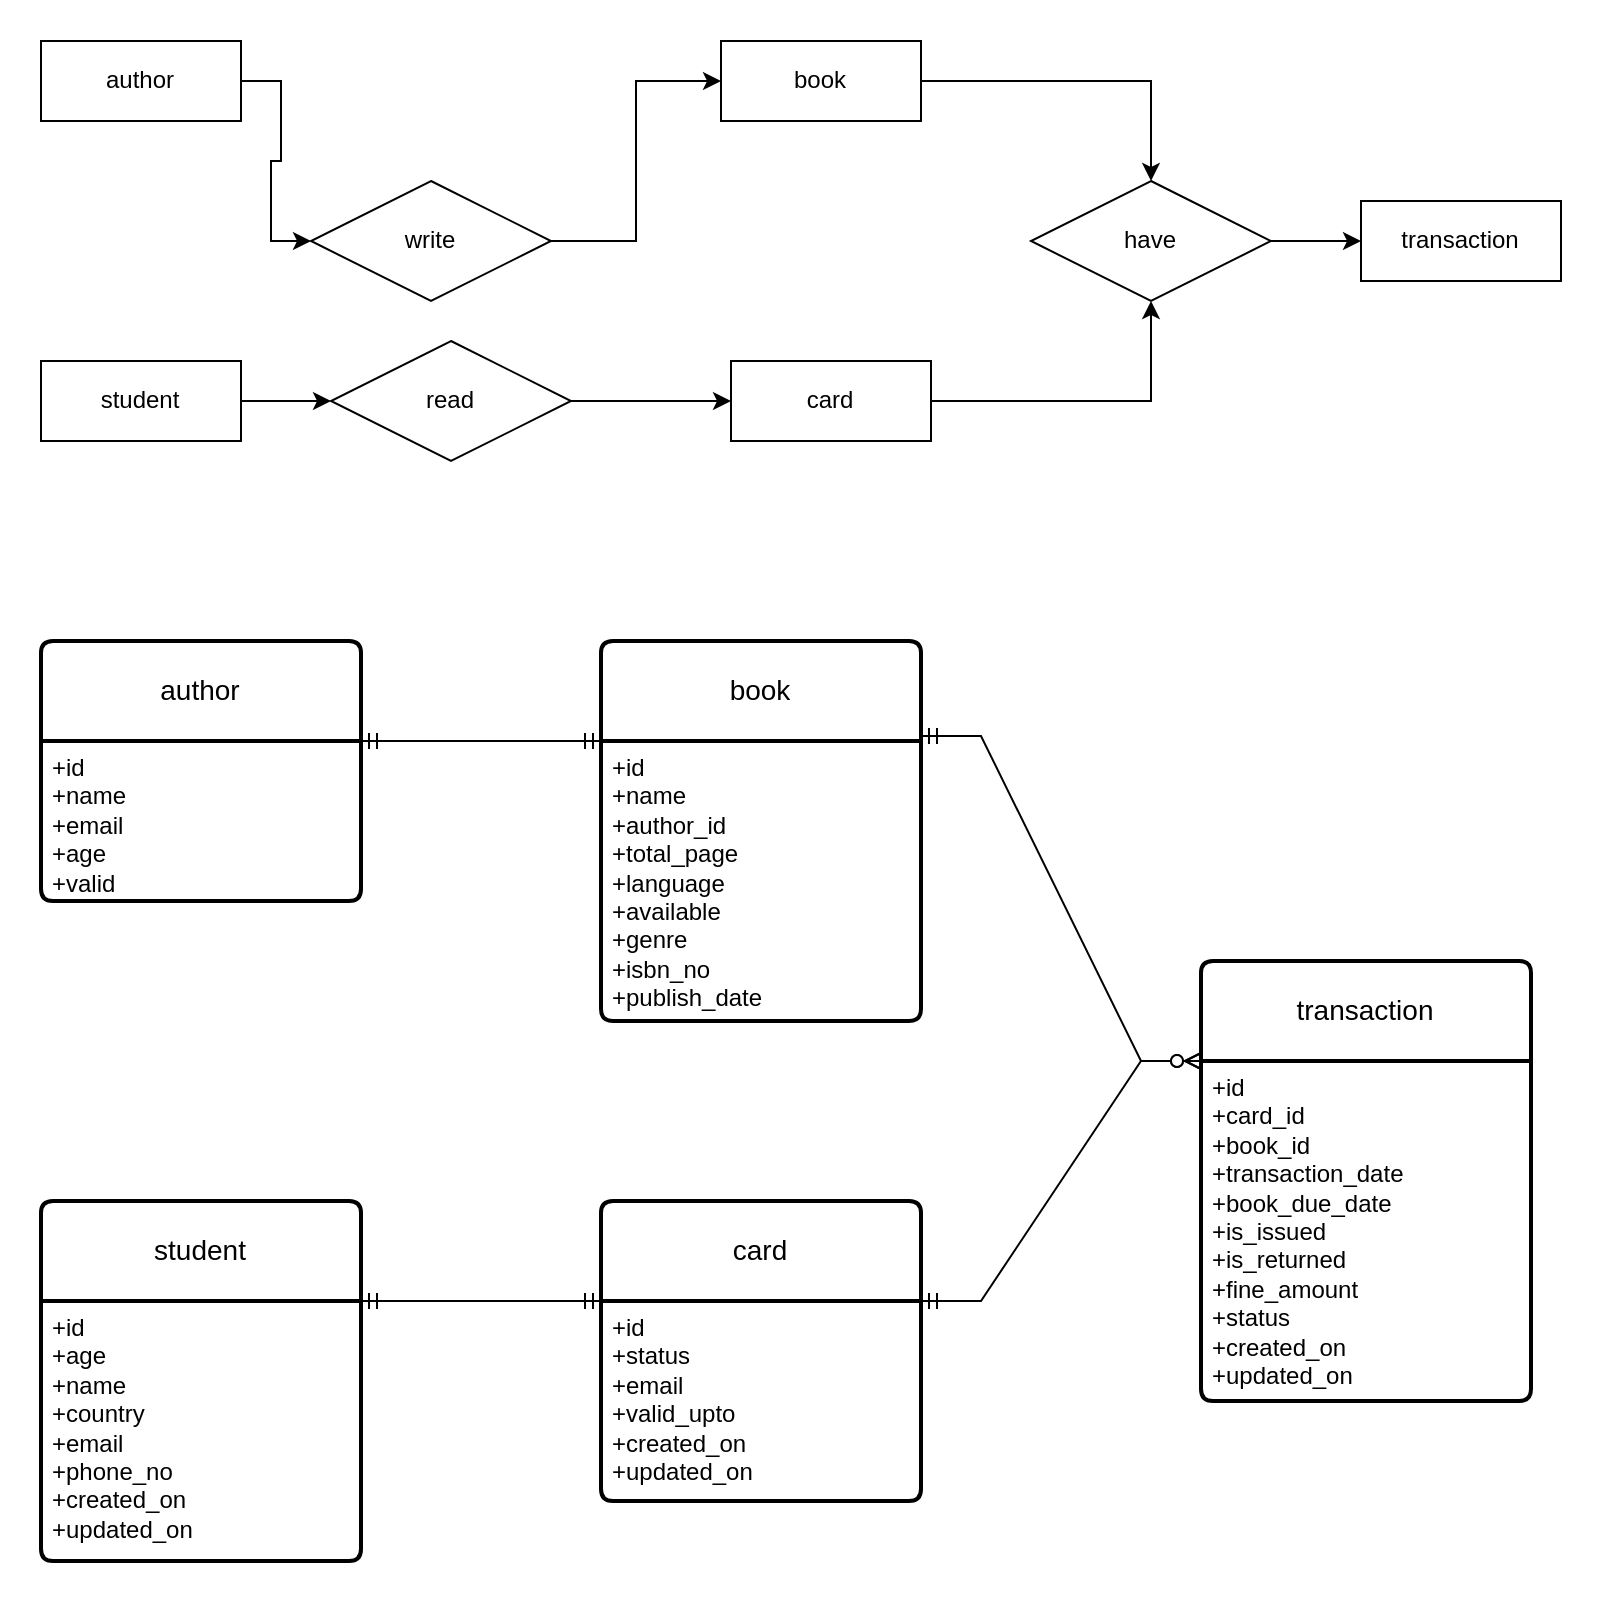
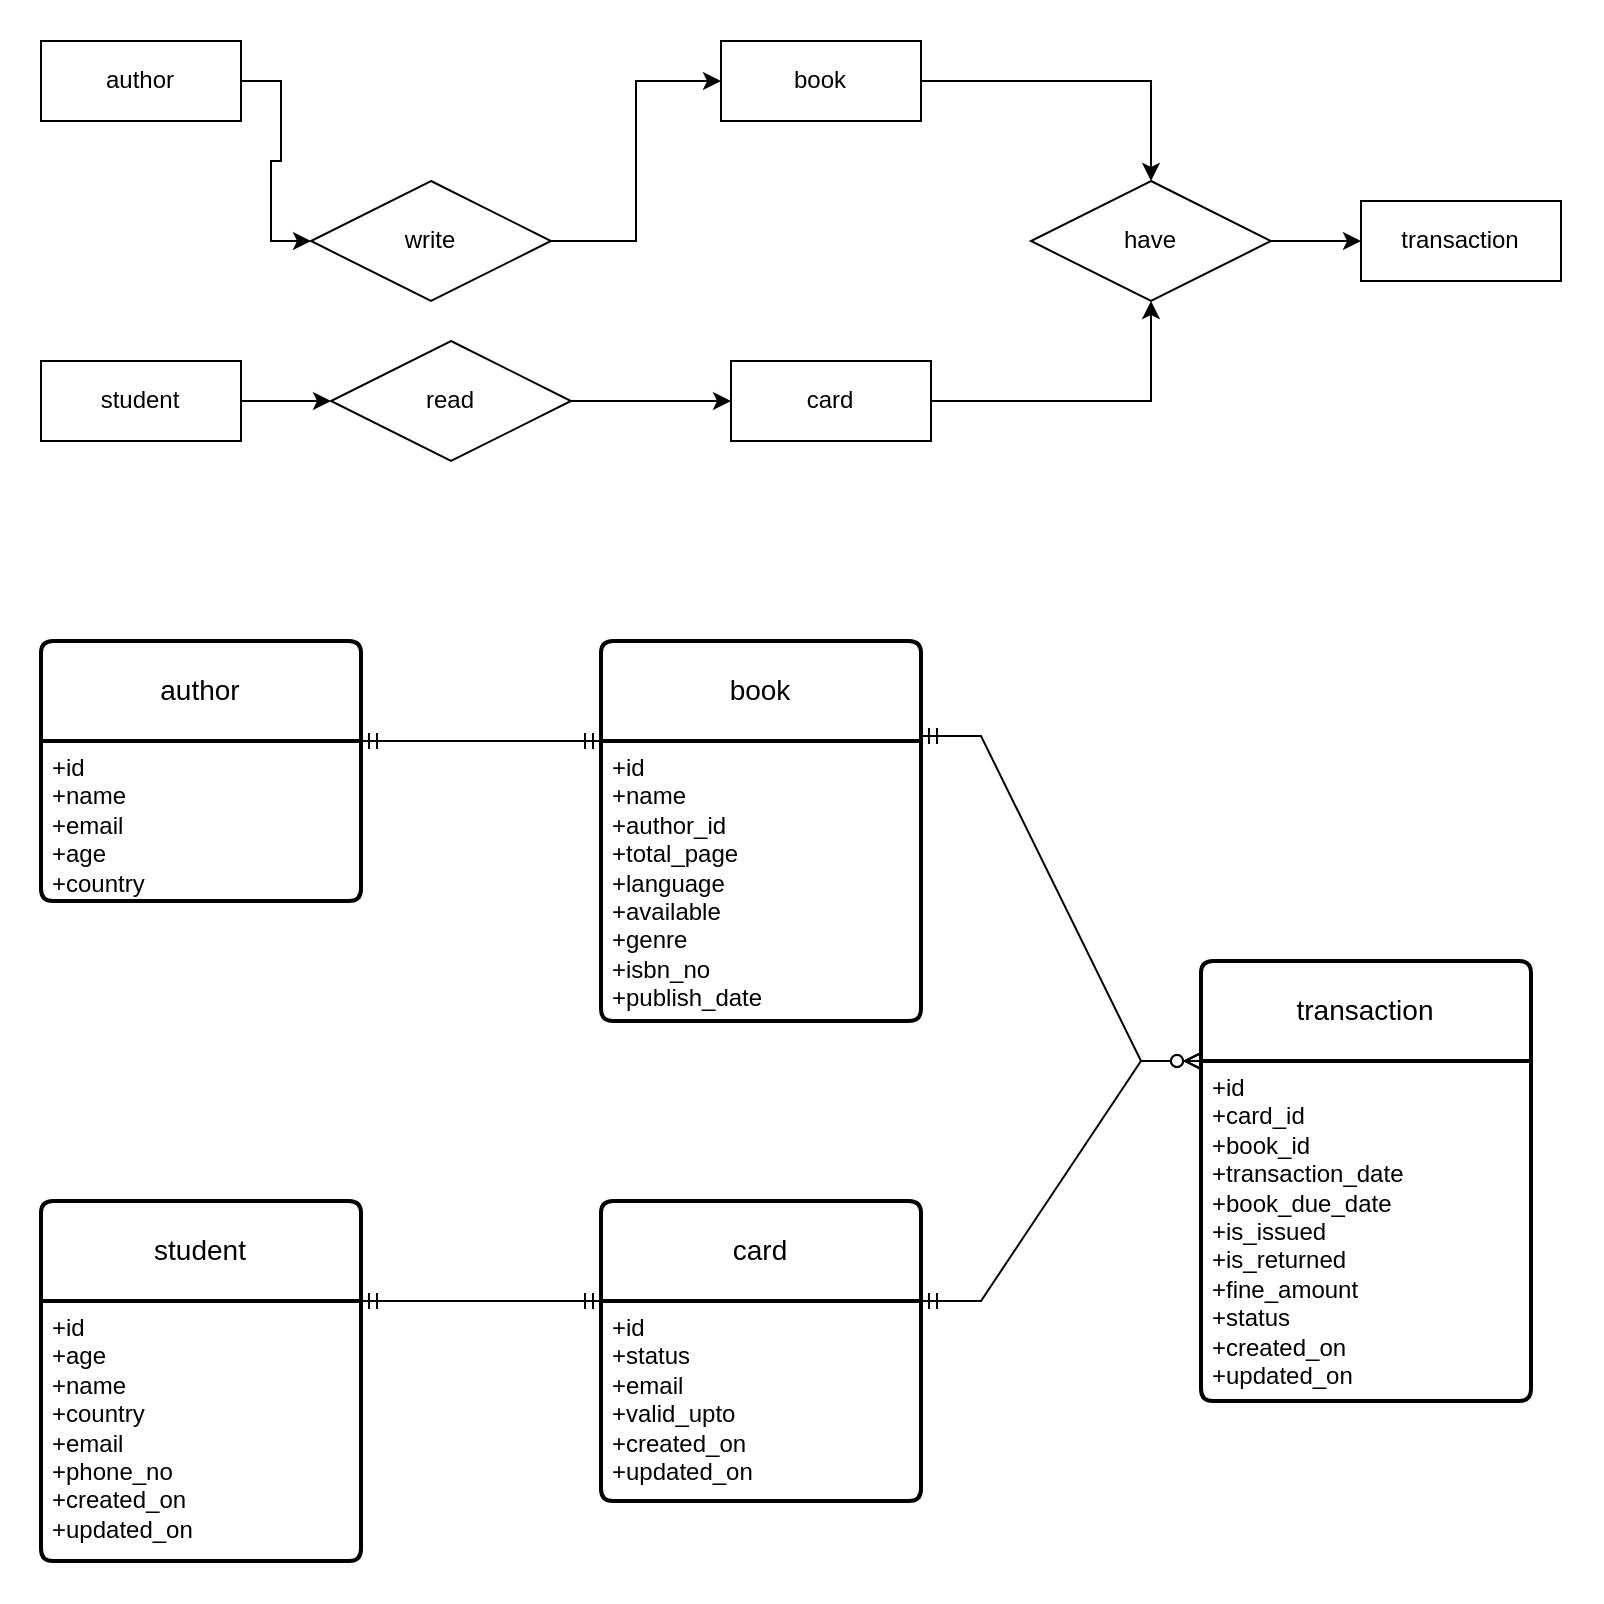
- <mxCell id="14" value="+id&lt;br&gt;+name&lt;br&gt;+email&lt;br&gt;+age&lt;br&gt;+valid" style="align=left;strokeColor=none;fillColor=none;spacingLeft=4;fontSize=12;verticalAlign=top;resizable=0;rotatable=0;part=1;html=1;" vertex="1" parent="13"><mxGeometry y="50" width="160" height="80" as="geometry" /></mxCell>
+ <mxCell id="14" value="+id&lt;br&gt;+name&lt;br&gt;+email&lt;br&gt;+age&lt;br&gt;+country" style="align=left;strokeColor=none;fillColor=none;spacingLeft=4;fontSize=12;verticalAlign=top;resizable=0;rotatable=0;part=1;html=1;" vertex="1" parent="13"><mxGeometry y="50" width="160" height="80" as="geometry" /></mxCell>
